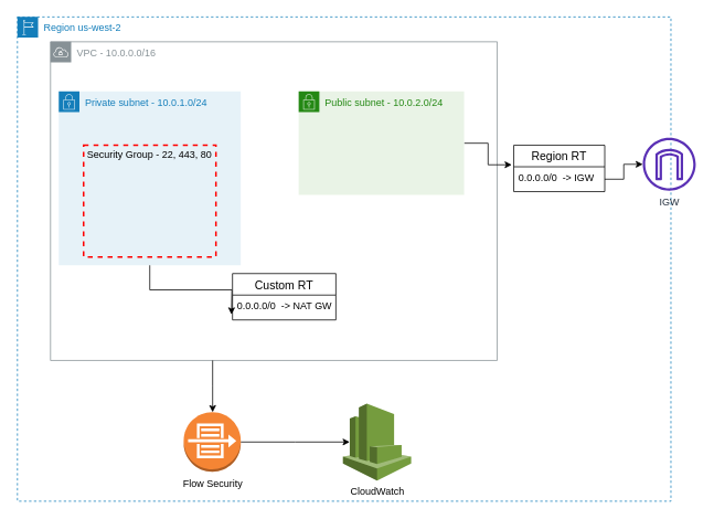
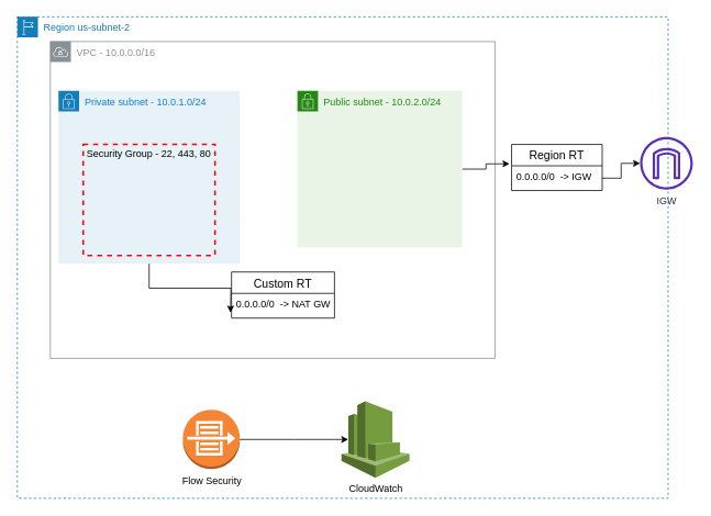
- <mxCell id="5" value="Region us-west-2" style="points=[[0,0],[0.25,0],[0.5,0],[0.75,0],[1,0],[1,0.25],[1,0.5],[1,0.75],[1,1],[0.75,1],[0.5,1],[0.25,1],[0,1],[0,0.75],[0,0.5],[0,0.25]];outlineConnect=0;gradientColor=none;html=1;whiteSpace=wrap;fontSize=12;fontStyle=0;shape=mxgraph.aws4.group;grIcon=mxgraph.aws4.group_region;strokeColor=#147EBA;fillColor=none;verticalAlign=top;align=left;spacingLeft=30;fontColor=#147EBA;dashed=1;" parent="3" vertex="1"><mxGeometry x="-80" y="-155" width="790" height="585" as="geometry" /></mxCell>
+ <mxCell id="5" value="Region us-subnet-2" style="points=[[0,0],[0.25,0],[0.5,0],[0.75,0],[1,0],[1,0.25],[1,0.5],[1,0.75],[1,1],[0.75,1],[0.5,1],[0.25,1],[0,1],[0,0.75],[0,0.5],[0,0.25]];outlineConnect=0;gradientColor=none;html=1;whiteSpace=wrap;fontSize=12;fontStyle=0;shape=mxgraph.aws4.group;grIcon=mxgraph.aws4.group_region;strokeColor=#147EBA;fillColor=none;verticalAlign=top;align=left;spacingLeft=30;fontColor=#147EBA;dashed=1;" parent="3" vertex="1"><mxGeometry x="-80" y="-155" width="790" height="585" as="geometry" /></mxCell>
- <mxCell id="11" value="Public subnet - 10.0.2.0/24" style="points=[[0,0],[0.25,0],[0.5,0],[0.75,0],[1,0],[1,0.25],[1,0.5],[1,0.75],[1,1],[0.75,1],[0.5,1],[0.25,1],[0,1],[0,0.75],[0,0.5],[0,0.25]];outlineConnect=0;gradientColor=none;html=1;whiteSpace=wrap;fontSize=12;fontStyle=0;shape=mxgraph.aws4.group;grIcon=mxgraph.aws4.group_security_group;grStroke=0;strokeColor=#248814;fillColor=#E9F3E6;verticalAlign=top;align=left;spacingLeft=30;fontColor=#248814;dashed=0;" parent="1" vertex="1"><mxGeometry x="360" y="110" width="200" height="125" as="geometry" /></mxCell>
+ <mxCell id="11" value="Public subnet - 10.0.2.0/24" style="points=[[0,0],[0.25,0],[0.5,0],[0.75,0],[1,0],[1,0.25],[1,0.5],[1,0.75],[1,1],[0.75,1],[0.5,1],[0.25,1],[0,1],[0,0.75],[0,0.5],[0,0.25]];outlineConnect=0;gradientColor=none;html=1;whiteSpace=wrap;fontSize=12;fontStyle=0;shape=mxgraph.aws4.group;grIcon=mxgraph.aws4.group_security_group;grStroke=0;strokeColor=#248814;fillColor=#E9F3E6;verticalAlign=top;align=left;spacingLeft=30;fontColor=#248814;dashed=0;" parent="1" vertex="1"><mxGeometry x="360" y="110" width="200" height="190" as="geometry" /></mxCell>
- <mxCell id="8" style="edgeStyle=elbowEdgeStyle;rounded=0;orthogonalLoop=1;jettySize=auto;html=1;" parent="1" source="4" target="13" edge="1"><mxGeometry relative="1" as="geometry"><mxPoint x="20" y="600.4" as="targetPoint" /></mxGeometry></mxCell>
